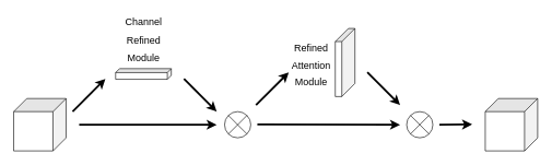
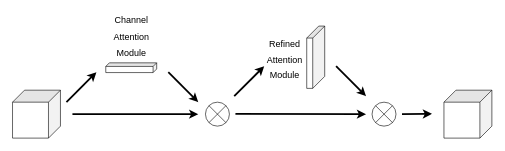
- <mxCell id="15" value="&lt;div style=&quot;line-height: 90%; font-size: 15px;&quot;&gt;&lt;span style=&quot;background-color: initial;&quot;&gt;&lt;font style=&quot;font-size: 15px;&quot;&gt;Channel&lt;/font&gt;&lt;/span&gt;&lt;/div&gt;&lt;font style=&quot;font-size: 15px;&quot;&gt;&lt;div style=&quot;line-height: 90%;&quot;&gt;&lt;br&gt;&lt;/div&gt;&lt;div style=&quot;line-height: 90%;&quot;&gt;&lt;span style=&quot;background-color: initial;&quot;&gt;Refined&lt;/span&gt;&lt;/div&gt;&lt;div style=&quot;line-height: 90%;&quot;&gt;&lt;br&gt;&lt;/div&gt;&lt;div style=&quot;line-height: 90%;&quot;&gt;&lt;span style=&quot;background-color: initial;&quot;&gt;Module&lt;/span&gt;&lt;/div&gt;&lt;/font&gt;" style="text;html=1;align=center;verticalAlign=middle;resizable=0;points=[];autosize=1;strokeColor=none;fillColor=none;opacity=60;" vertex="1" parent="1"><mxGeometry x="178.12" y="20" width="80" height="80" as="geometry" /></mxCell>
+ <mxCell id="15" value="&lt;div style=&quot;line-height: 90%; font-size: 15px;&quot;&gt;&lt;span style=&quot;background-color: initial;&quot;&gt;&lt;font style=&quot;font-size: 15px;&quot;&gt;Channel&lt;/font&gt;&lt;/span&gt;&lt;/div&gt;&lt;font style=&quot;font-size: 15px;&quot;&gt;&lt;div style=&quot;line-height: 90%;&quot;&gt;&lt;br&gt;&lt;/div&gt;&lt;div style=&quot;line-height: 90%;&quot;&gt;&lt;span style=&quot;background-color: initial;&quot;&gt;Attention&lt;/span&gt;&lt;/div&gt;&lt;div style=&quot;line-height: 90%;&quot;&gt;&lt;br&gt;&lt;/div&gt;&lt;div style=&quot;line-height: 90%;&quot;&gt;&lt;span style=&quot;background-color: initial;&quot;&gt;Module&lt;/span&gt;&lt;/div&gt;&lt;/font&gt;" style="text;html=1;align=center;verticalAlign=middle;resizable=0;points=[];autosize=1;strokeColor=none;fillColor=none;opacity=60;" vertex="1" parent="1"><mxGeometry x="178.12" y="20" width="80" height="80" as="geometry" /></mxCell>
